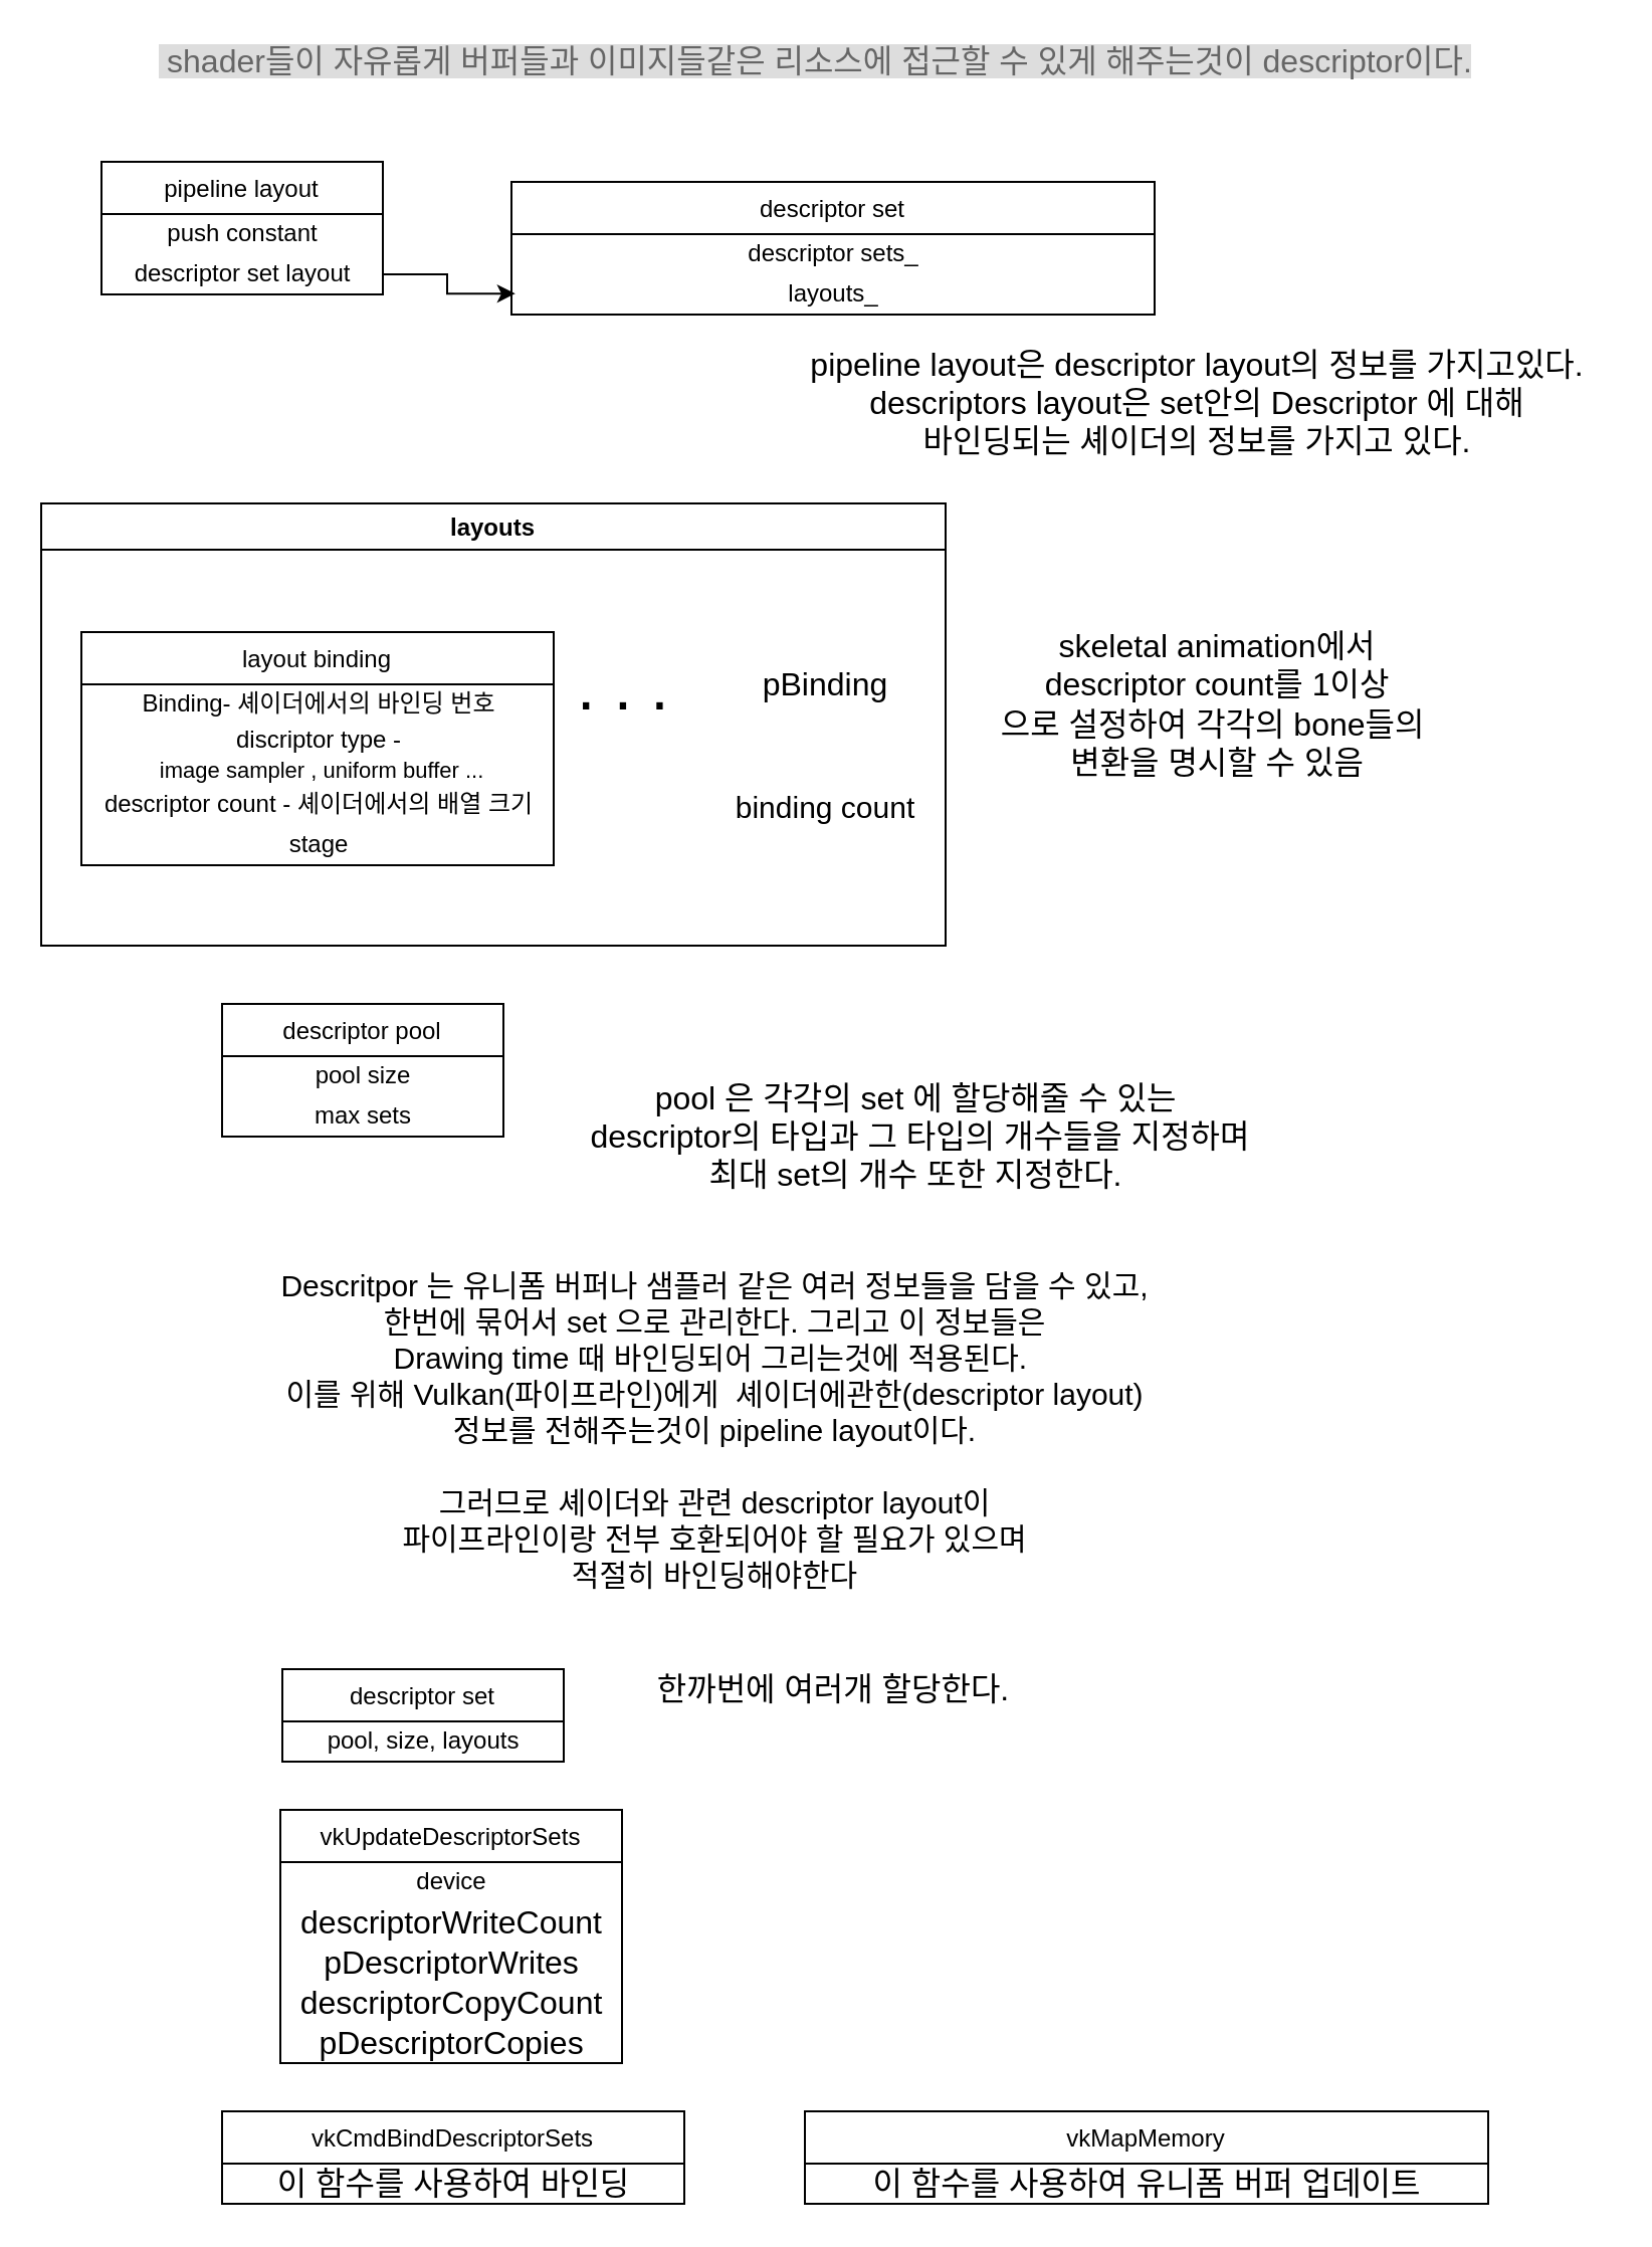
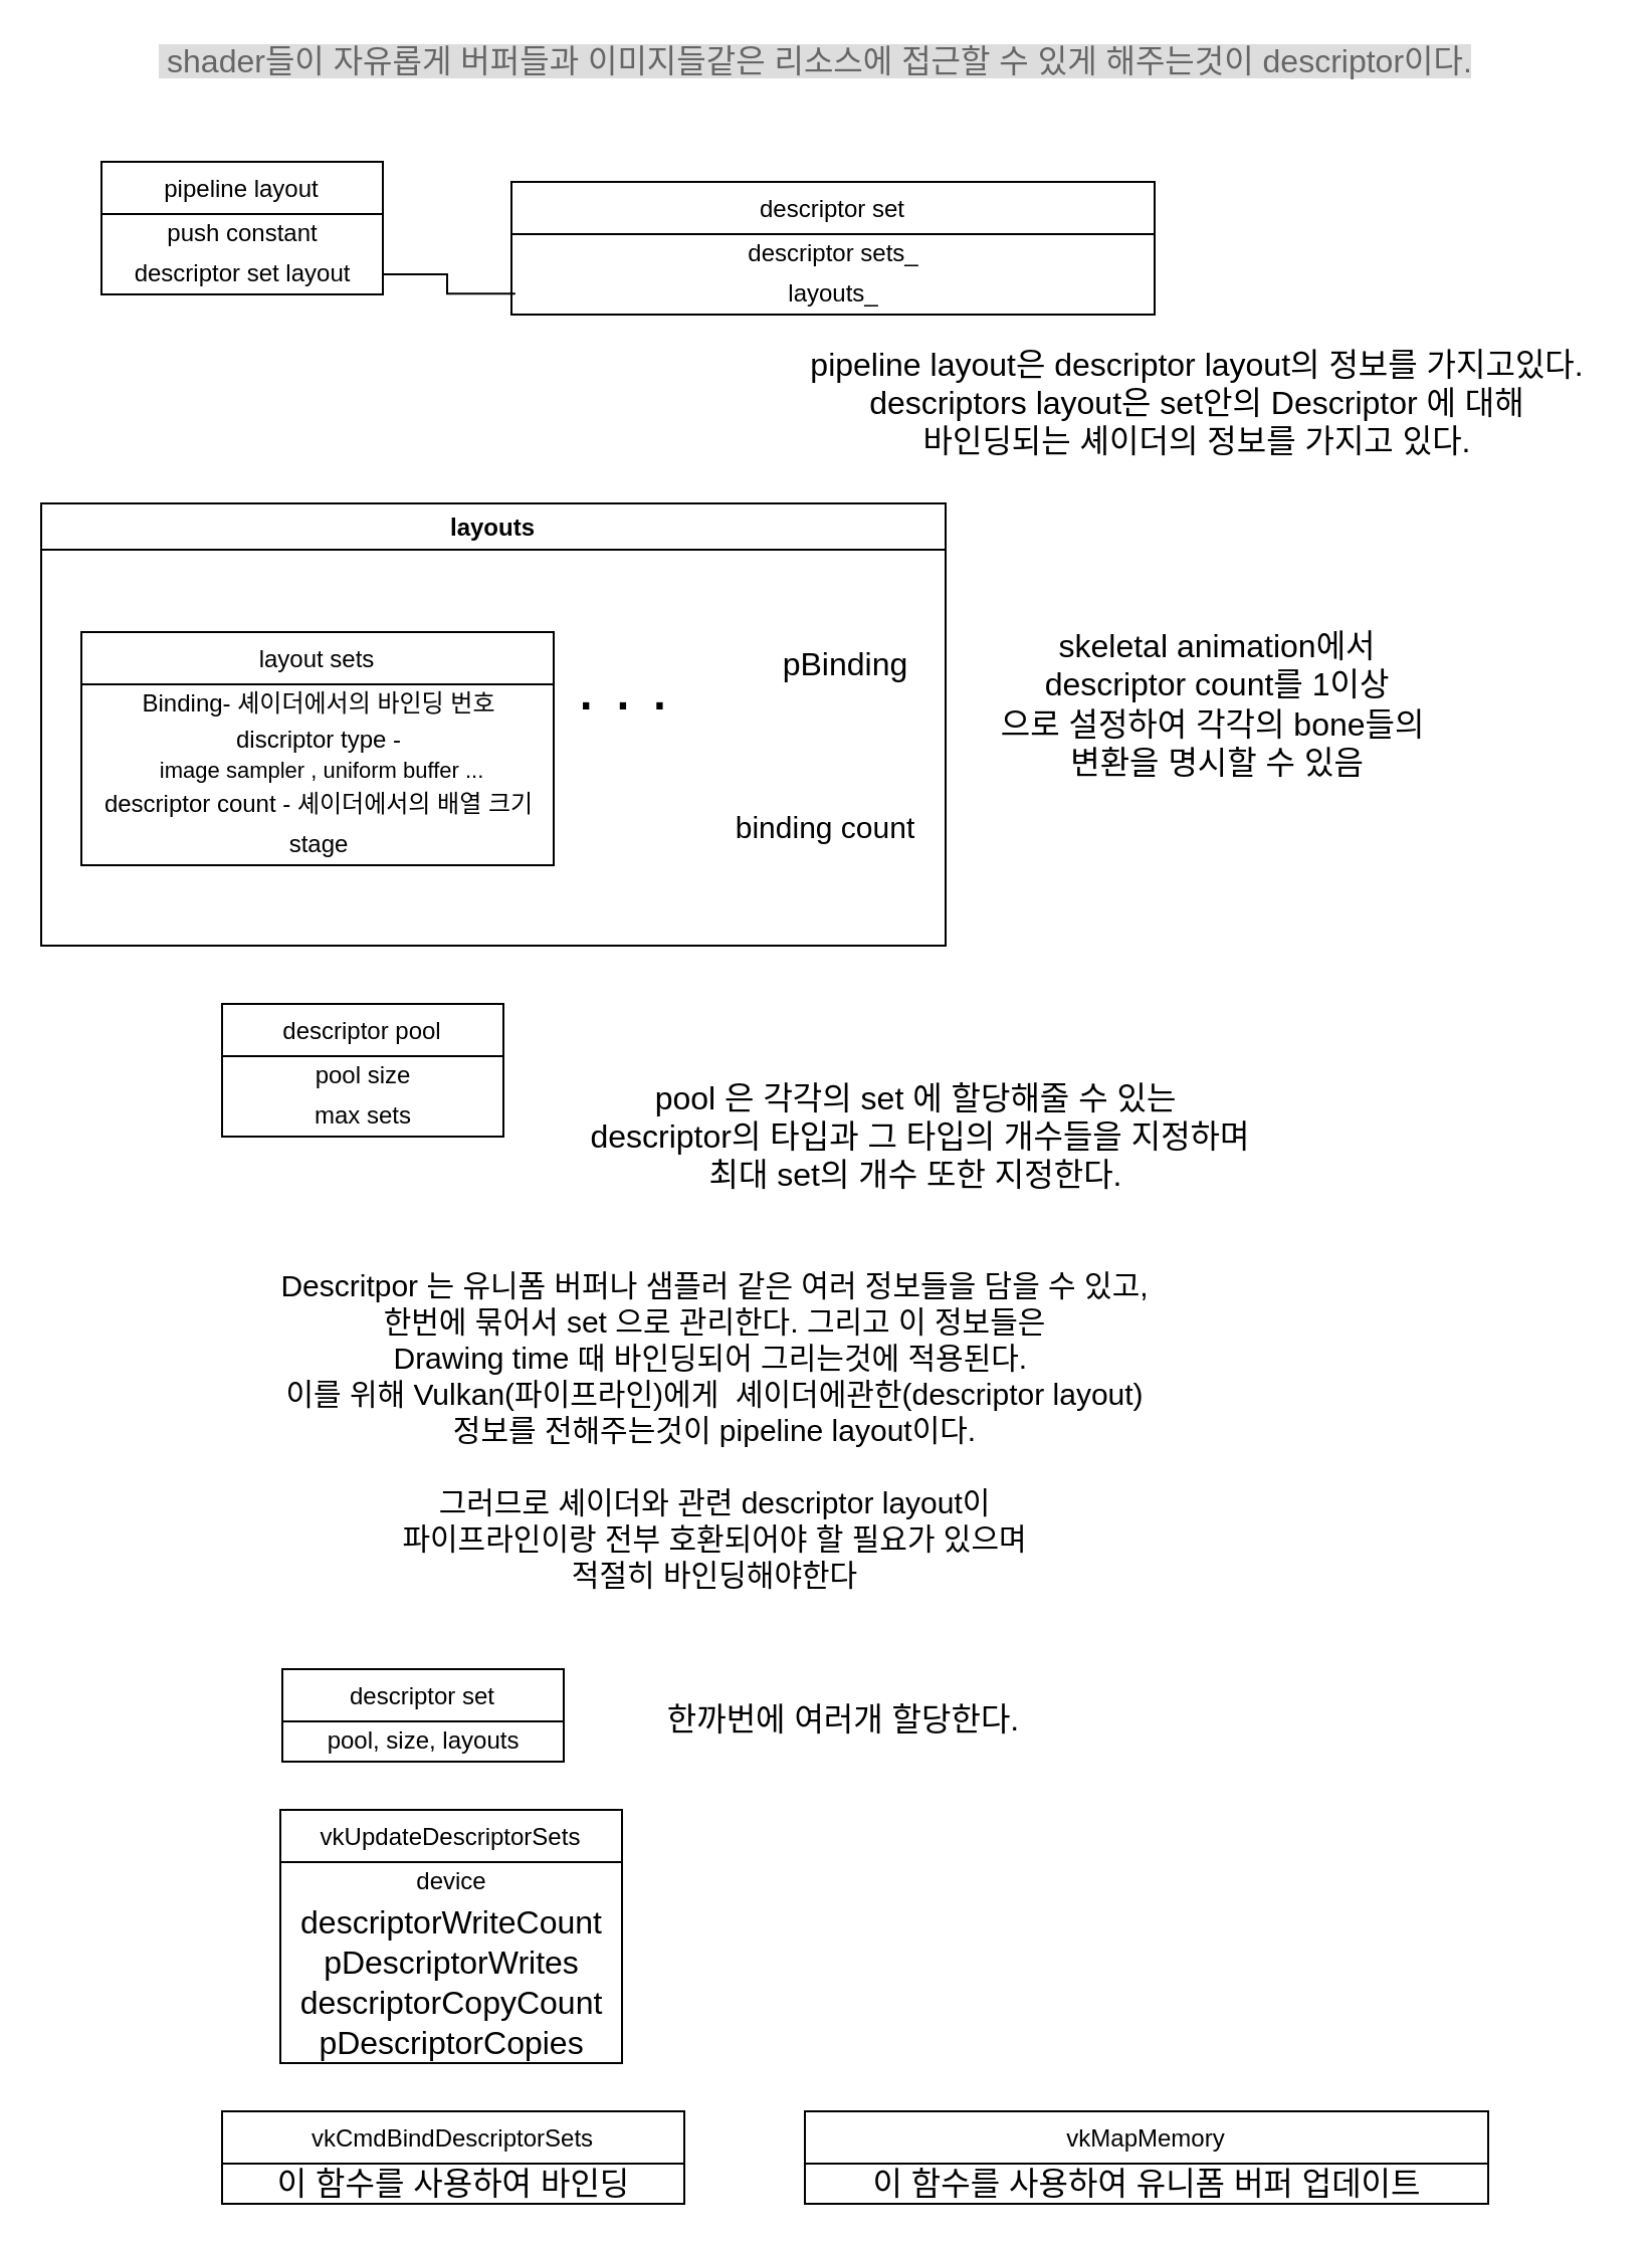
- <mxCell id="8" style="edgeStyle=orthogonalEdgeStyle;rounded=0;orthogonalLoop=1;jettySize=auto;html=1;entryX=0.006;entryY=0.48;entryDx=0;entryDy=0;entryPerimeter=0;" edge="1" parent="1" source="4" target="7"><mxGeometry relative="1" as="geometry" /></mxCell>
+ <mxCell id="8" style="edgeStyle=orthogonalEdgeStyle;rounded=0;orthogonalLoop=1;jettySize=auto;html=1;entryX=0.006;entryY=0.48;entryDx=0;entryDy=0;entryPerimeter=0;endArrow=none;" edge="1" parent="1" source="4" target="7"><mxGeometry relative="1" as="geometry" /></mxCell>
- <mxCell id="13" value="layout binding" style="swimlane;fontStyle=0;childLayout=stackLayout;horizontal=1;startSize=26;fillColor=none;horizontalStack=0;resizeParent=1;resizeParentMax=0;resizeLast=0;collapsible=1;marginBottom=0;" vertex="1" parent="9"><mxGeometry x="20" y="64" width="235" height="116" as="geometry" /></mxCell>
+ <mxCell id="13" value="layout sets" style="swimlane;fontStyle=0;childLayout=stackLayout;horizontal=1;startSize=26;fillColor=none;horizontalStack=0;resizeParent=1;resizeParentMax=0;resizeLast=0;collapsible=1;marginBottom=0;" vertex="1" parent="9"><mxGeometry x="20" y="64" width="235" height="116" as="geometry" /></mxCell>
- <mxCell id="12" value="pBinding" style="text;html=1;align=center;verticalAlign=middle;resizable=0;points=[];autosize=1;strokeColor=none;fontSize=16;" vertex="1" parent="9"><mxGeometry x="350" y="80" width="80" height="20" as="geometry" /></mxCell>
+ <mxCell id="12" value="pBinding" style="text;html=1;align=center;verticalAlign=middle;resizable=0;points=[];autosize=1;strokeColor=none;fontSize=16;" vertex="1" parent="9"><mxGeometry x="360" y="70" width="80" height="20" as="geometry" /></mxCell>
- <mxCell id="11" value="&lt;font style=&quot;font-size: 15px&quot;&gt;binding count&lt;br&gt;&lt;/font&gt;" style="text;html=1;align=center;verticalAlign=middle;resizable=0;points=[];autosize=1;strokeColor=none;fontSize=33;" vertex="1" parent="9"><mxGeometry x="335" y="120" width="110" height="50" as="geometry" /></mxCell>
+ <mxCell id="11" value="&lt;font style=&quot;font-size: 15px&quot;&gt;binding count&lt;br&gt;&lt;/font&gt;" style="text;html=1;align=center;verticalAlign=middle;resizable=0;points=[];autosize=1;strokeColor=none;fontSize=33;" vertex="1" parent="9"><mxGeometry x="335" y="130" width="110" height="50" as="geometry" /></mxCell>
- <mxCell id="28" value="한까번에 여러개 할당한다.&lt;br&gt;" style="text;html=1;align=center;verticalAlign=middle;resizable=0;points=[];autosize=1;strokeColor=none;fontSize=16;" vertex="1" parent="1"><mxGeometry x="309" y="830" width="210" height="20" as="geometry" /></mxCell>
+ <mxCell id="28" value="한까번에 여러개 할당한다.&lt;br&gt;" style="text;html=1;align=center;verticalAlign=middle;resizable=0;points=[];autosize=1;strokeColor=none;fontSize=16;" vertex="1" parent="1"><mxGeometry x="314" y="845" width="210" height="20" as="geometry" /></mxCell>
